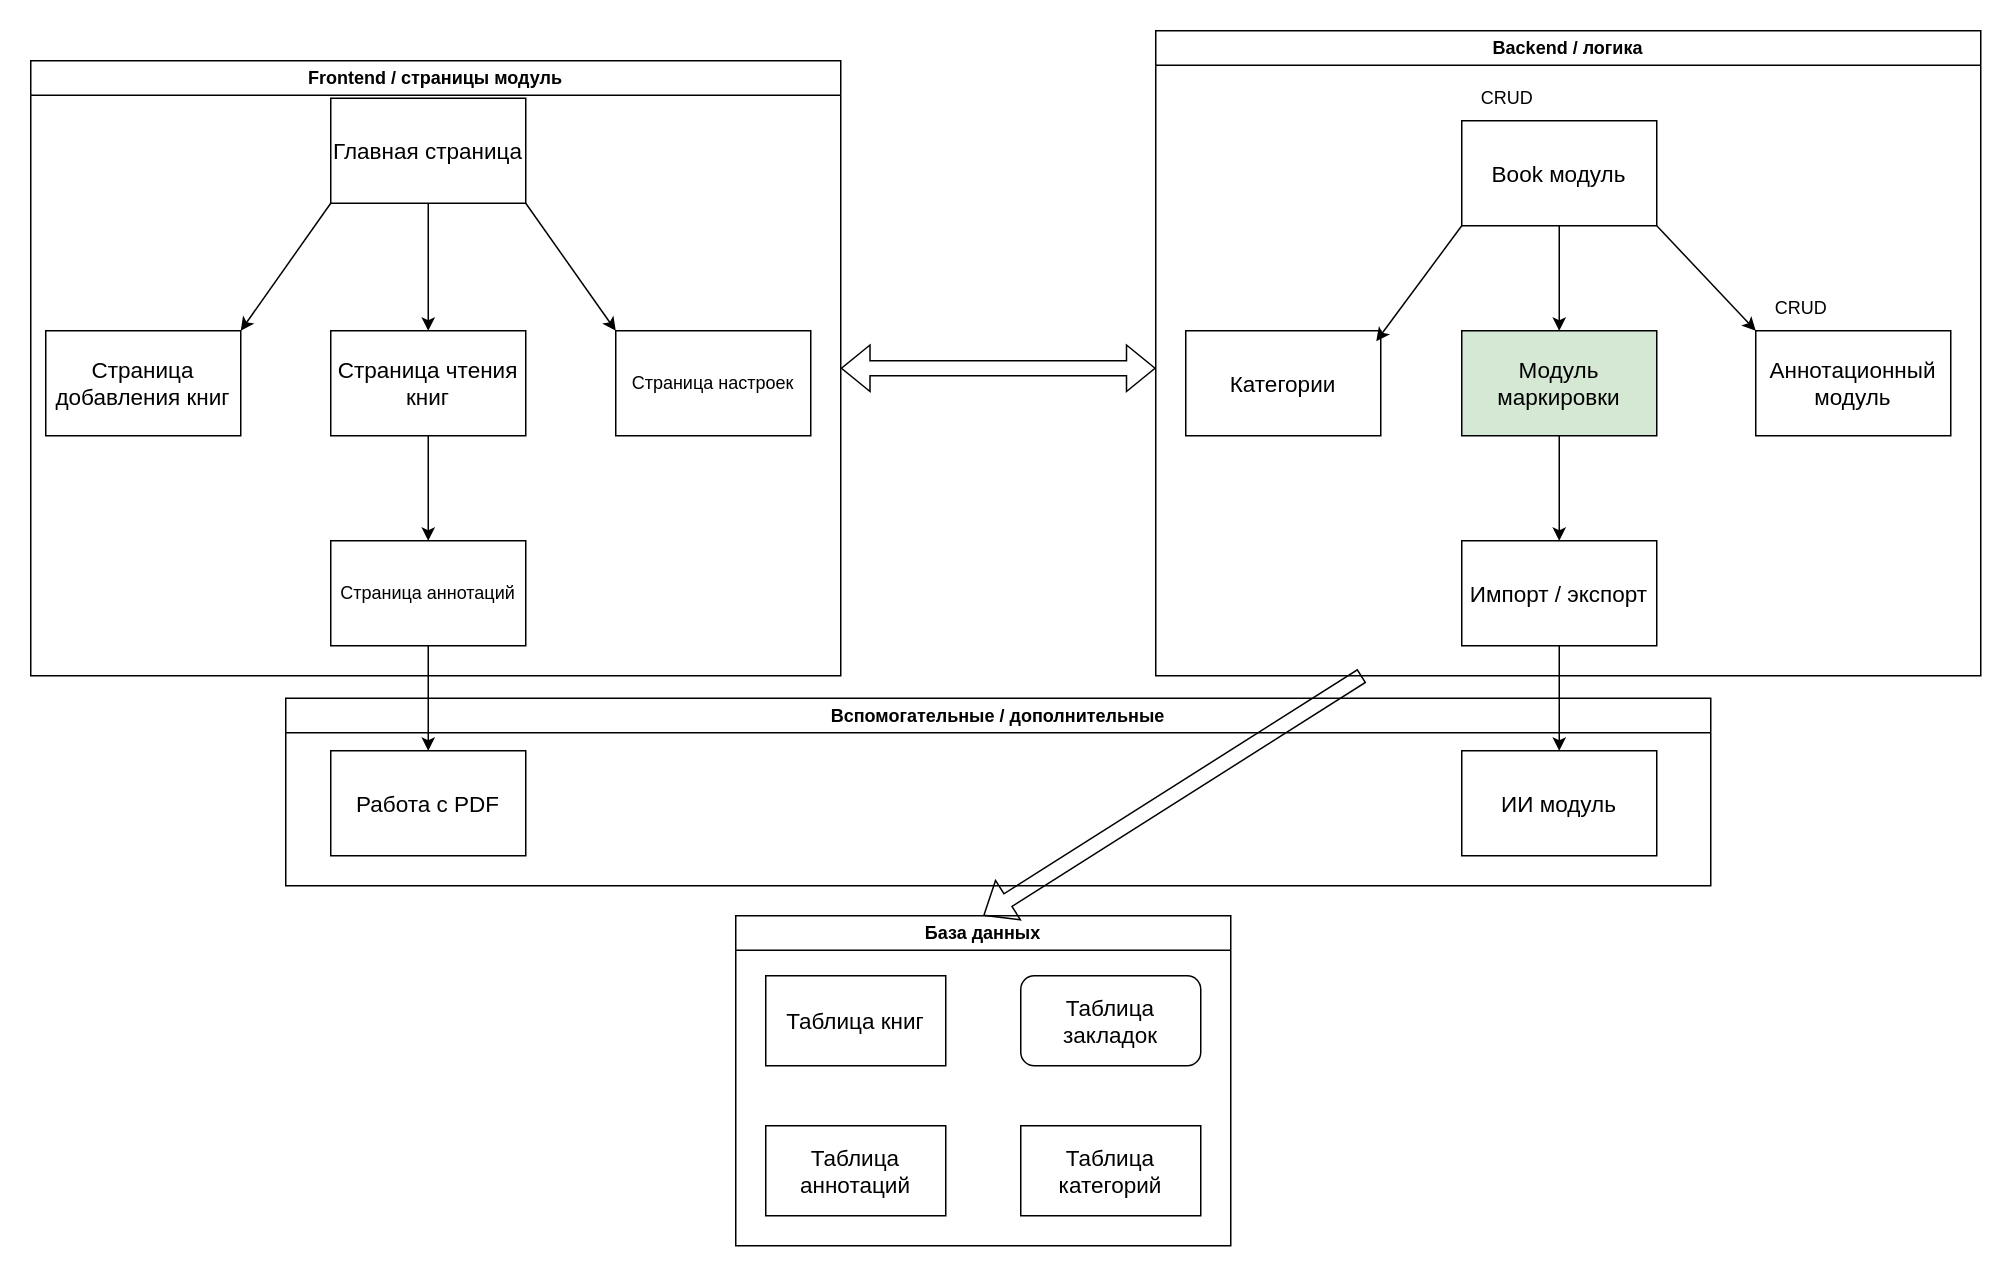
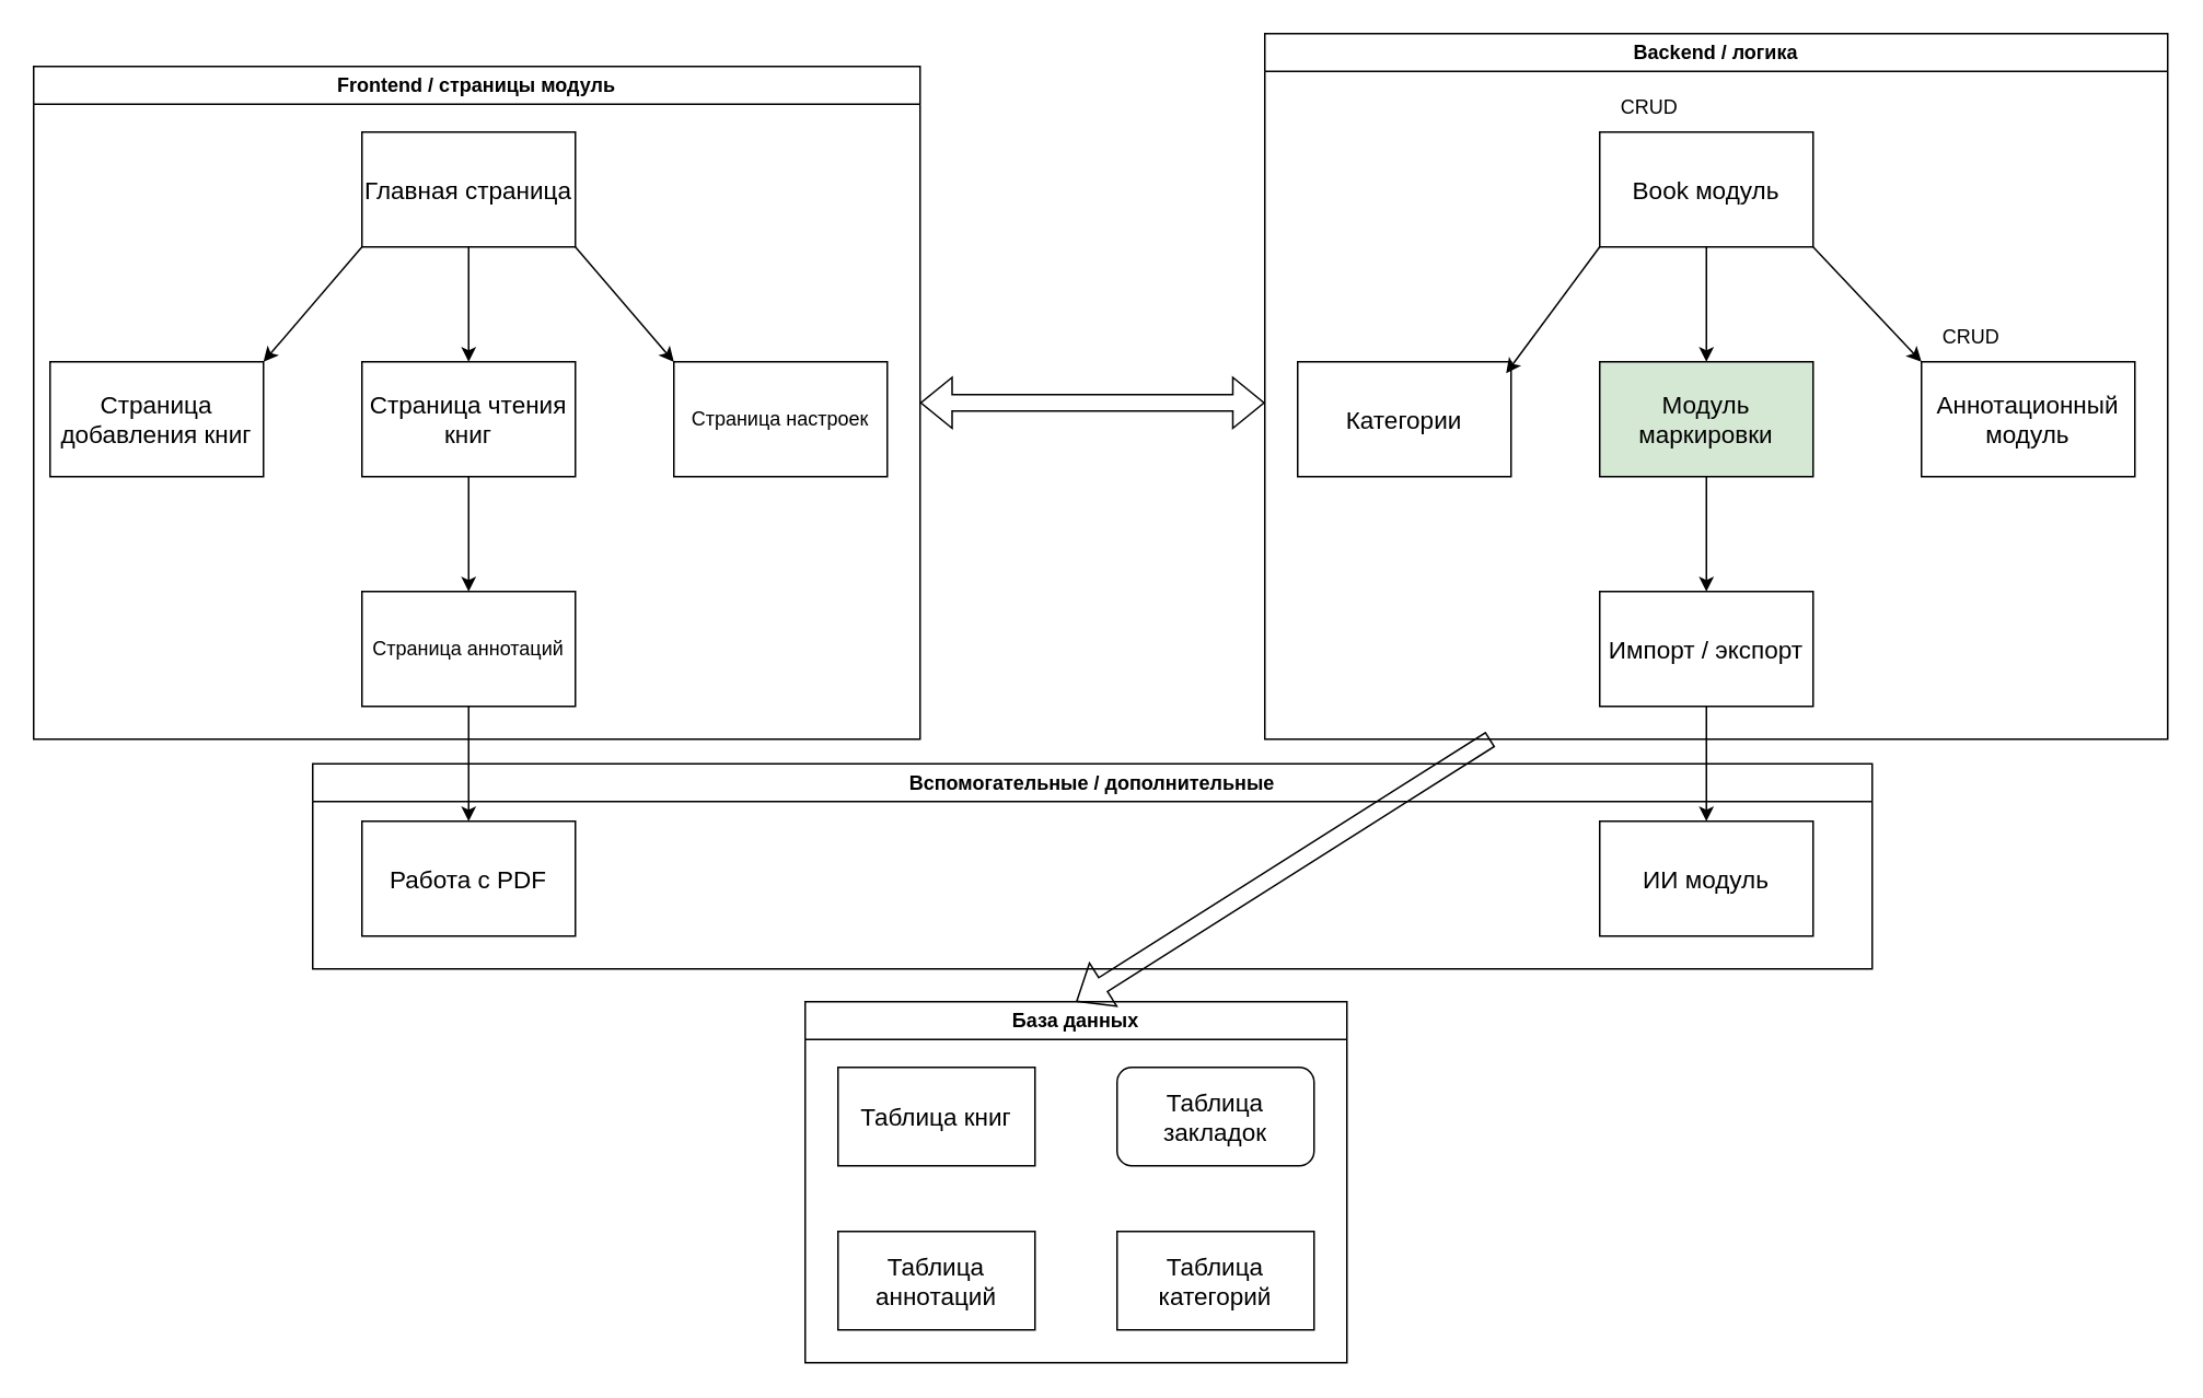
- <mxCell id="2" value="&lt;font style=&quot;font-size: 15px;&quot;&gt;Главная страница&lt;/font&gt;" style="rounded=0;whiteSpace=wrap;html=1;" vertex="1" parent="1"><mxGeometry x="220" y="65" width="130" height="70" as="geometry" /></mxCell>
+ <mxCell id="2" value="&lt;font style=&quot;font-size: 15px;&quot;&gt;Главная страница&lt;/font&gt;" style="rounded=0;whiteSpace=wrap;html=1;" vertex="1" parent="1"><mxGeometry x="220" y="80" width="130" height="70" as="geometry" /></mxCell>
